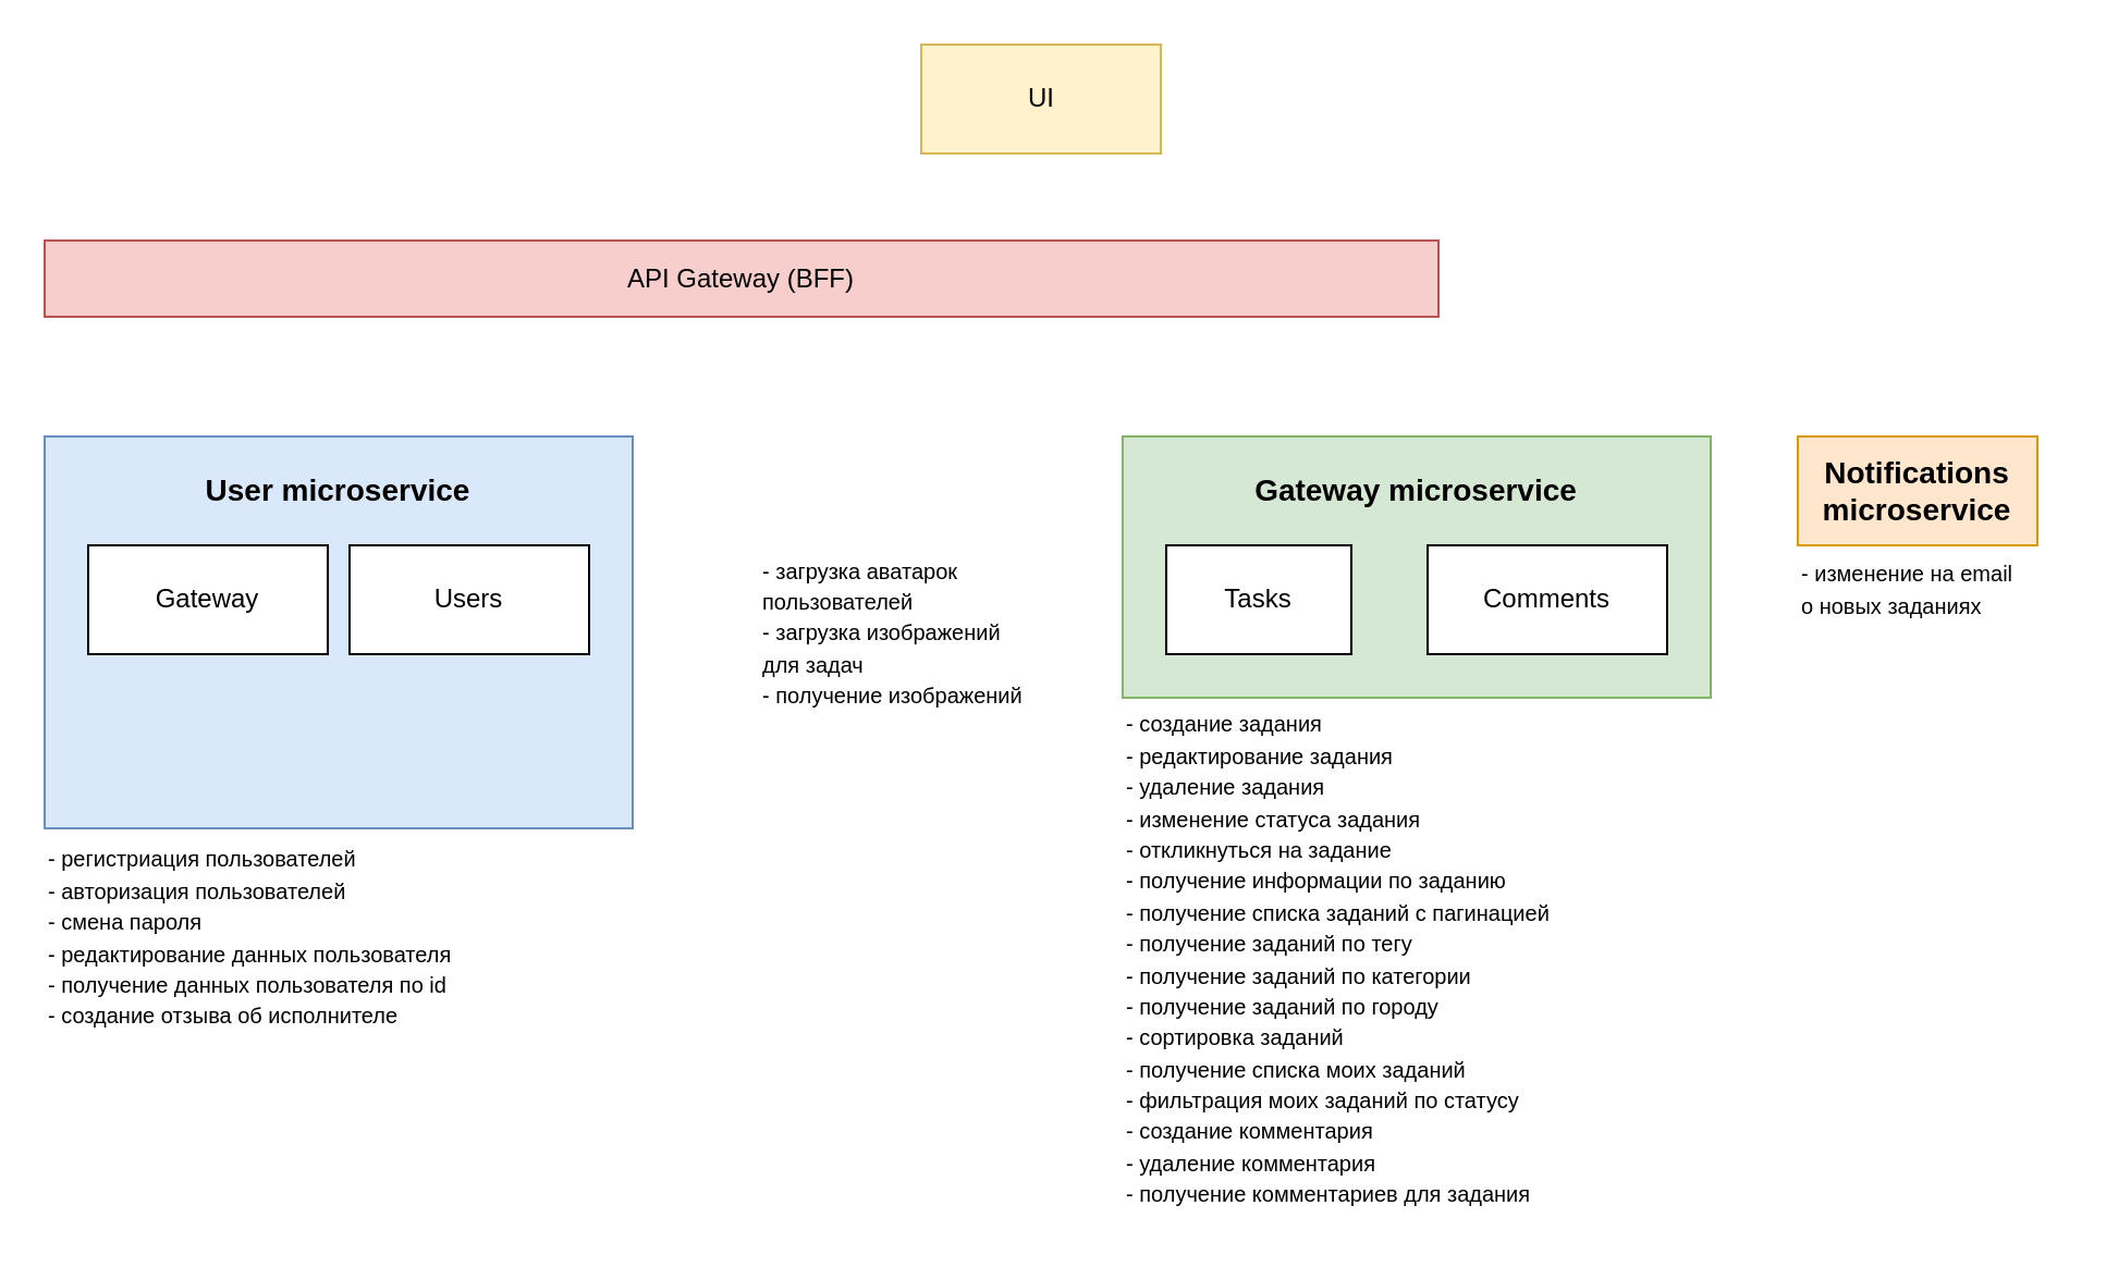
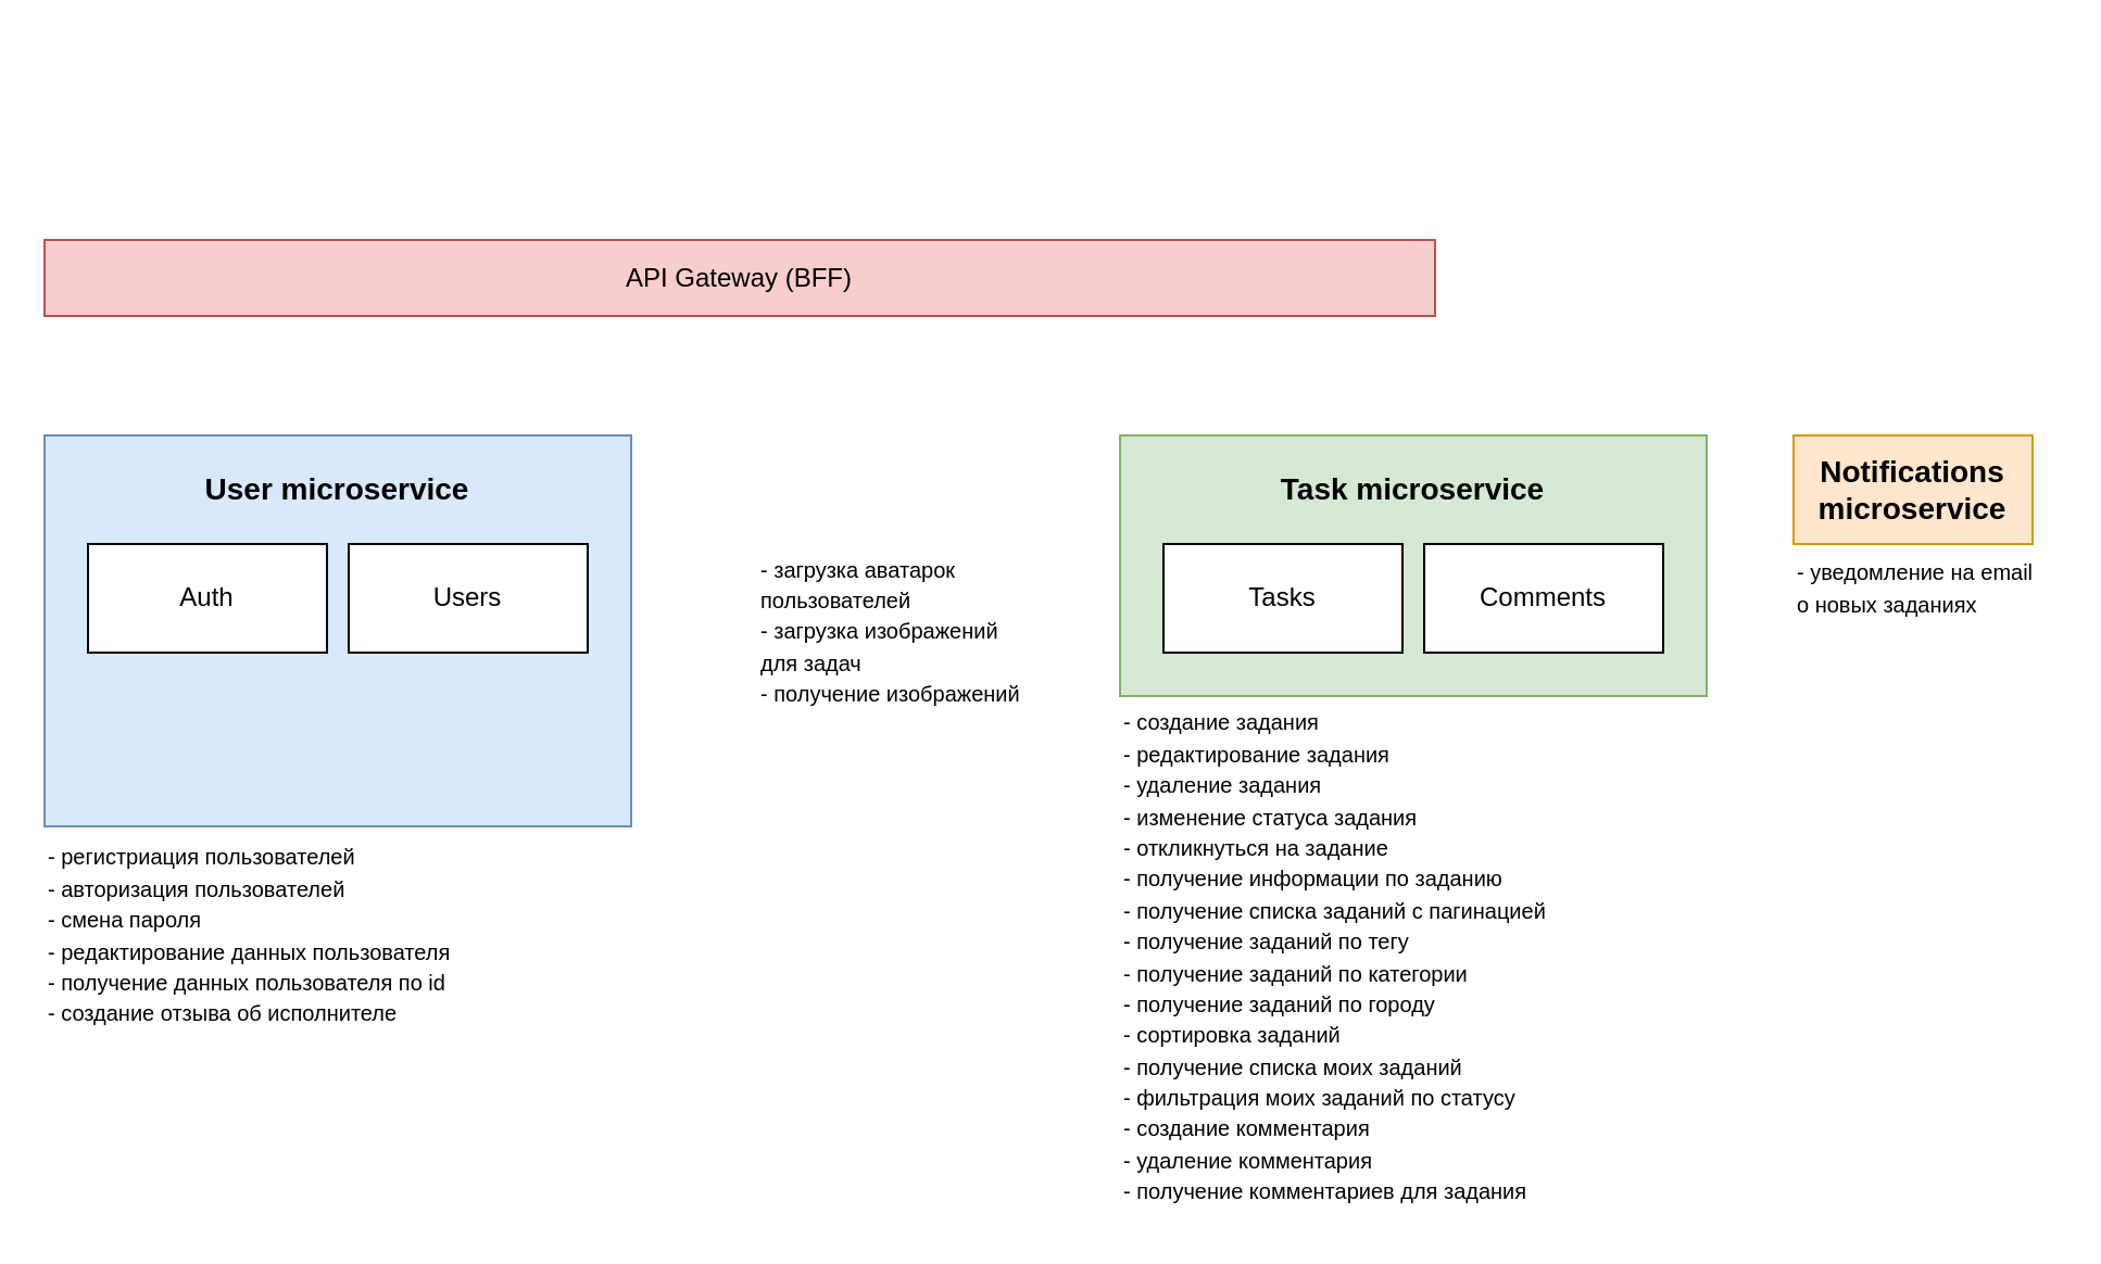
- <mxCell id="7" value="UI" style="html=1;whiteSpace=wrap;fillColor=#fff2cc;strokeColor=#d6b656;" parent="1" vertex="1"><mxGeometry x="422.5" y="20" width="110" height="50" as="geometry" /></mxCell>
- <mxCell id="11" value="&lt;b&gt;&lt;font style=&quot;font-size: 14px;&quot;&gt;Gateway microservice&lt;/font&gt;&lt;/b&gt;" style="text;html=1;strokeColor=none;fillColor=none;align=center;verticalAlign=middle;whiteSpace=wrap;rounded=0;" parent="1" vertex="1"><mxGeometry x="515" y="210" width="270" height="30" as="geometry" /></mxCell>
+ <mxCell id="11" value="&lt;b&gt;&lt;font style=&quot;font-size: 14px;&quot;&gt;Task microservice&lt;/font&gt;&lt;/b&gt;" style="text;html=1;strokeColor=none;fillColor=none;align=center;verticalAlign=middle;whiteSpace=wrap;rounded=0;" parent="1" vertex="1"><mxGeometry x="515" y="210" width="270" height="30" as="geometry" /></mxCell>
- <mxCell id="16" value="&lt;font style=&quot;font-size: 10px;&quot;&gt;- изменение на email &lt;br&gt;о новых заданиях&lt;/font&gt;" style="text;html=1;strokeColor=none;fillColor=none;align=left;verticalAlign=middle;whiteSpace=wrap;rounded=0;" parent="1" vertex="1"><mxGeometry x="825" y="250" width="120" height="40" as="geometry" /></mxCell>
+ <mxCell id="16" value="&lt;font style=&quot;font-size: 10px;&quot;&gt;- уведомление на email &lt;br&gt;о новых заданиях&lt;/font&gt;" style="text;html=1;strokeColor=none;fillColor=none;align=left;verticalAlign=middle;whiteSpace=wrap;rounded=0;" parent="1" vertex="1"><mxGeometry x="825" y="250" width="120" height="40" as="geometry" /></mxCell>
- <mxCell id="5" value="Gateway" style="html=1;whiteSpace=wrap;" parent="1" vertex="1"><mxGeometry x="40" y="250" width="110" height="50" as="geometry" /></mxCell>
+ <mxCell id="5" value="Auth" style="html=1;whiteSpace=wrap;" parent="1" vertex="1"><mxGeometry x="40" y="250" width="110" height="50" as="geometry" /></mxCell>
- <mxCell id="4" value="Tasks" style="html=1;whiteSpace=wrap;" parent="1" vertex="1"><mxGeometry x="535" y="250" width="85" height="50" as="geometry" /></mxCell>
+ <mxCell id="4" value="Tasks" style="html=1;whiteSpace=wrap;" parent="1" vertex="1"><mxGeometry x="535" y="250" width="110" height="50" as="geometry" /></mxCell>
